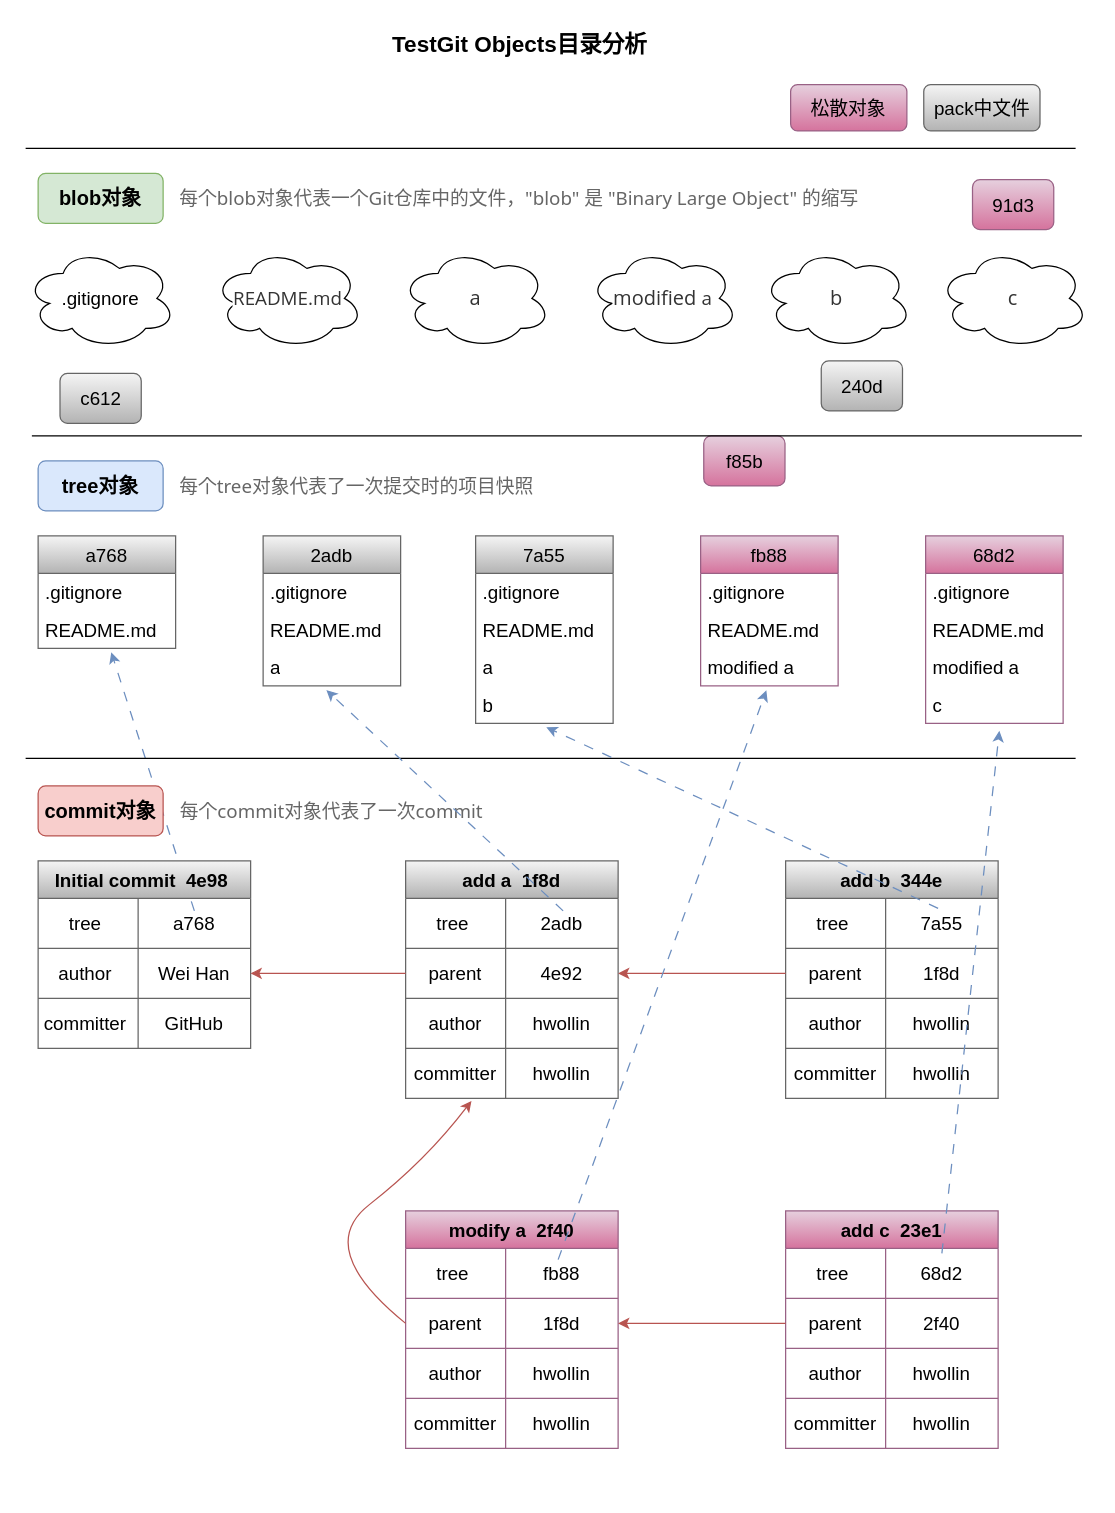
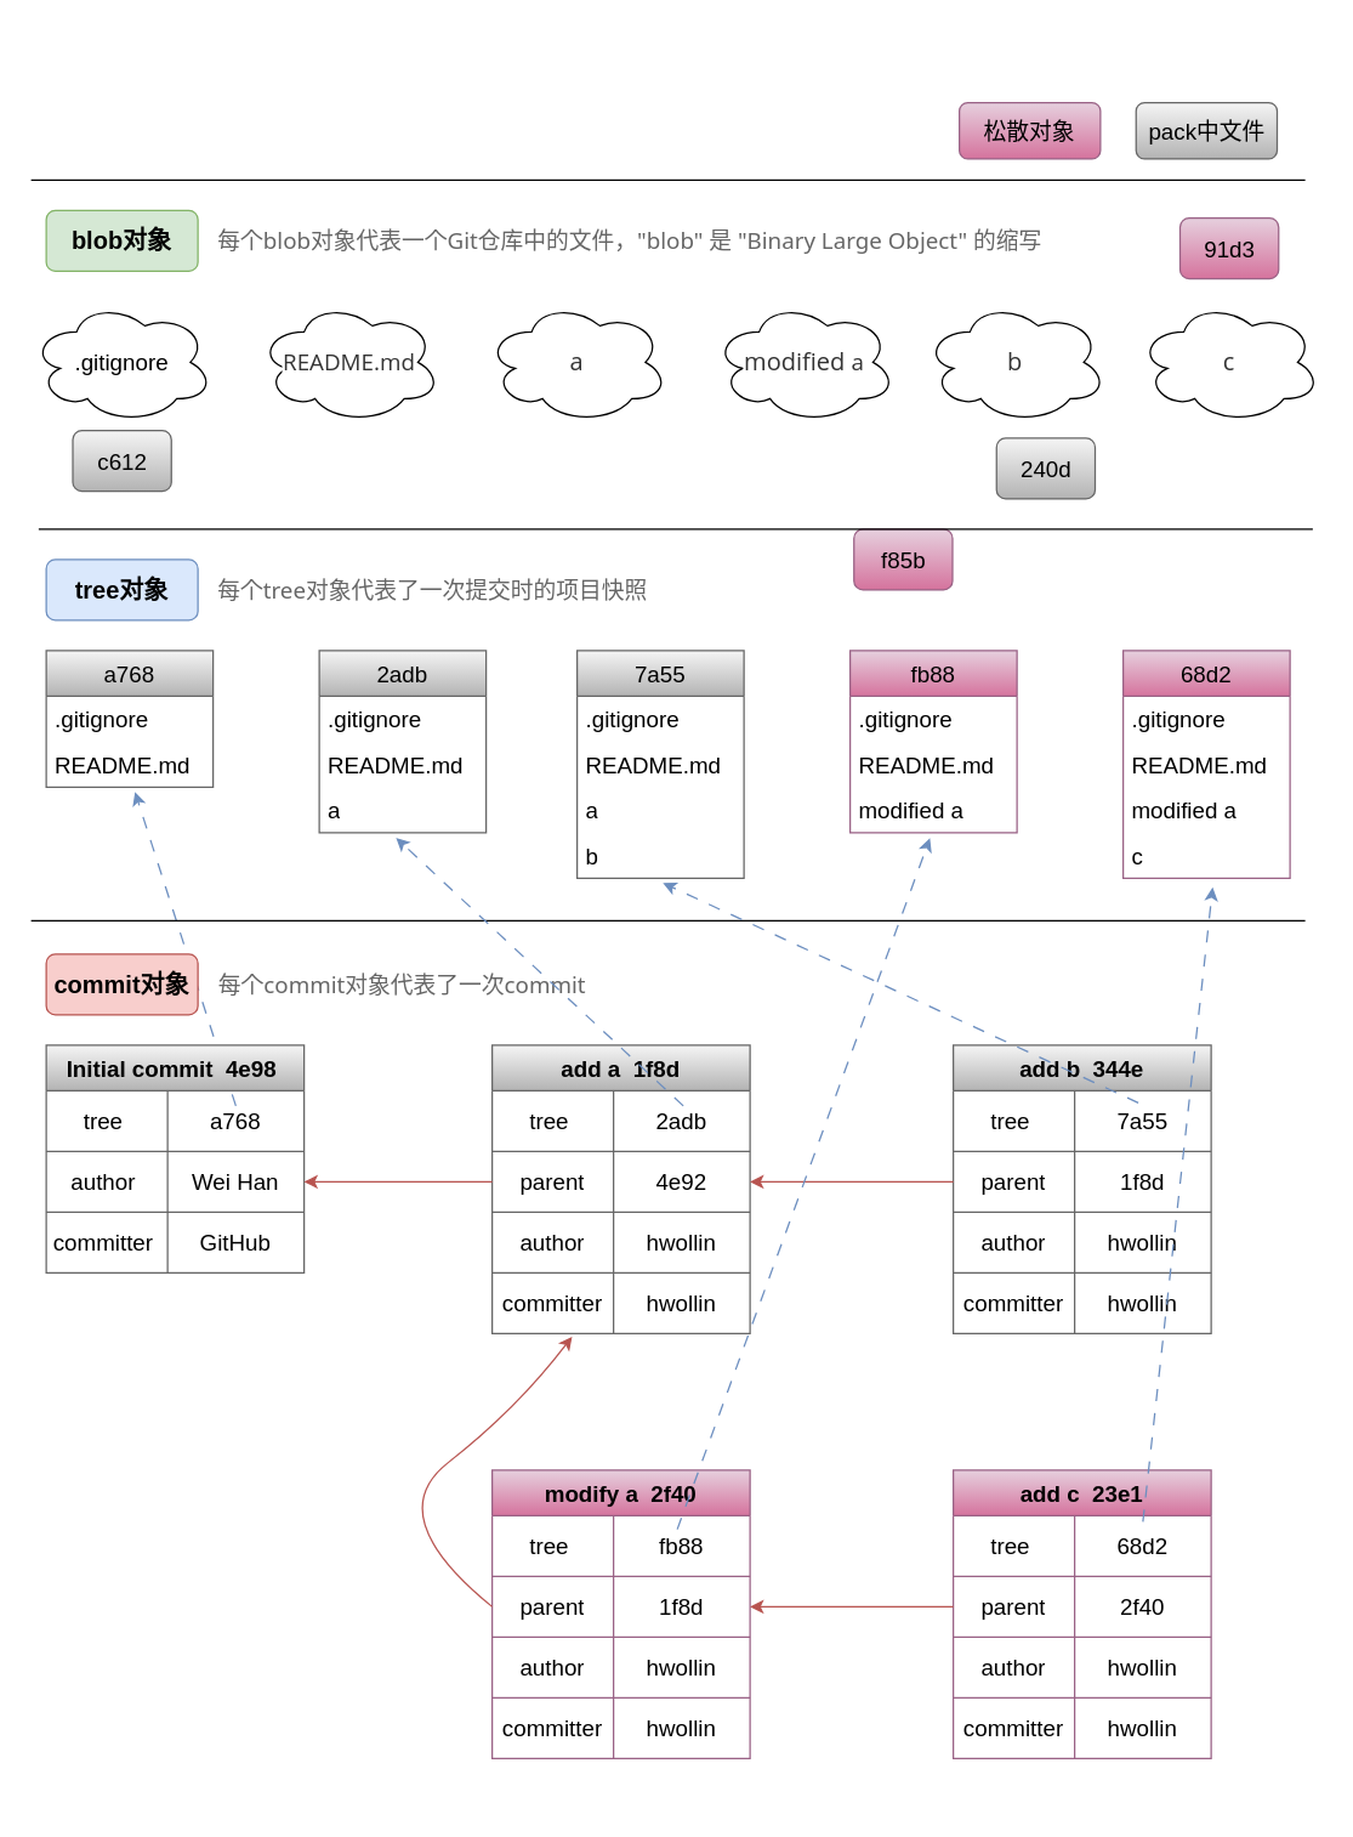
- <mxCell id="110" value="TestGit Objects目录分析" style="text;html=1;strokeColor=none;fillColor=none;align=center;verticalAlign=middle;whiteSpace=wrap;rounded=0;fontSize=18;fontColor=#000000;fontStyle=1" vertex="1" parent="1"><mxGeometry x="191.5" y="20" width="447" height="30" as="geometry" /></mxCell>
- <mxCell id="112" value="pack中文件" style="rounded=1;whiteSpace=wrap;html=1;fontSize=15;fillColor=#f5f5f5;gradientColor=#b3b3b3;strokeColor=#666666;" vertex="1" parent="1"><mxGeometry x="738.5" y="67" width="93" height="37" as="geometry" /></mxCell>
+ <mxCell id="112" value="pack中文件" style="rounded=1;whiteSpace=wrap;html=1;fontSize=15;fillColor=#f5f5f5;gradientColor=#b3b3b3;strokeColor=#666666;" vertex="1" parent="1"><mxGeometry x="748.5" y="67" width="93" height="37" as="geometry" /></mxCell>
- <mxCell id="17" value="c612" style="rounded=1;whiteSpace=wrap;html=1;fontSize=15;fillColor=#f5f5f5;gradientColor=#b3b3b3;strokeColor=#666666;" vertex="1" parent="1"><mxGeometry x="47.5" y="298" width="65" height="40" as="geometry" /></mxCell>
+ <mxCell id="17" value="c612" style="rounded=1;whiteSpace=wrap;html=1;fontSize=15;fillColor=#f5f5f5;gradientColor=#b3b3b3;strokeColor=#666666;" vertex="1" parent="1"><mxGeometry x="47.5" y="283" width="65" height="40" as="geometry" /></mxCell>
